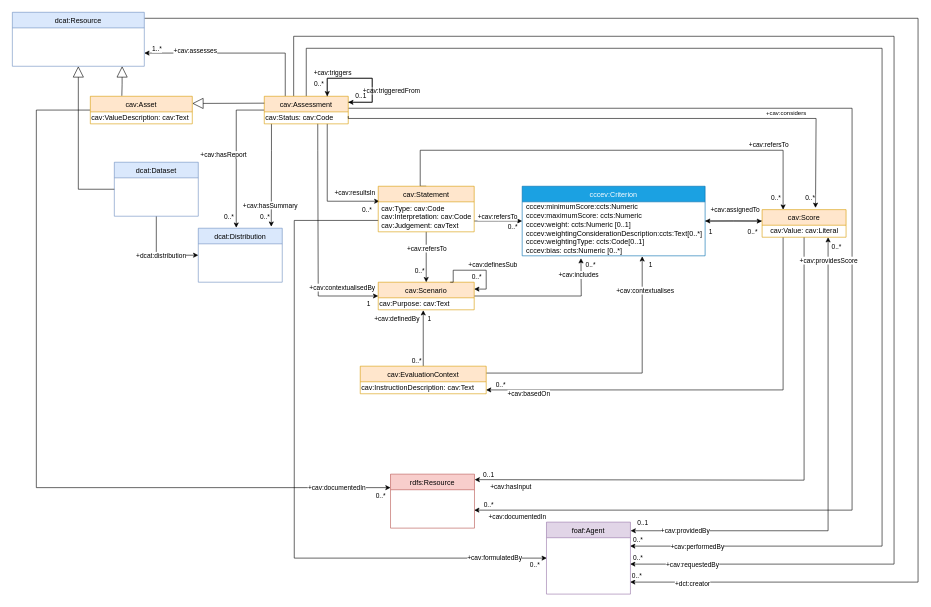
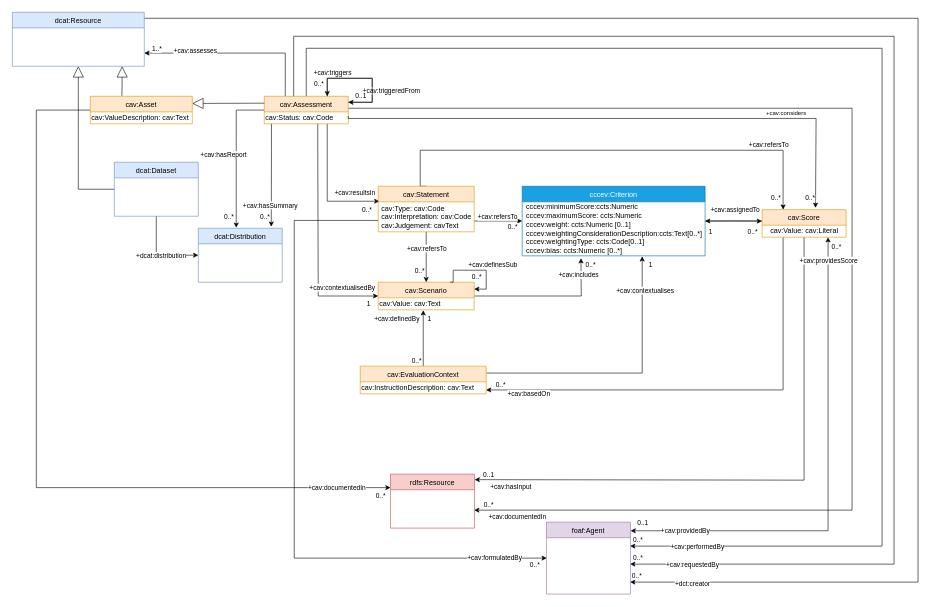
- <mxCell id="49" value="cav:Purpose: cav:Text" style="text;html=1;align=left;verticalAlign=middle;resizable=0;points=[];autosize=1;strokeColor=none;" parent="48" vertex="1"><mxGeometry y="26" width="160" height="20" as="geometry" /></mxCell>
+ <mxCell id="49" value="cav:Value: cav:Text" style="text;html=1;align=left;verticalAlign=middle;resizable=0;points=[];autosize=1;strokeColor=none;" parent="48" vertex="1"><mxGeometry y="26" width="160" height="20" as="geometry" /></mxCell>
